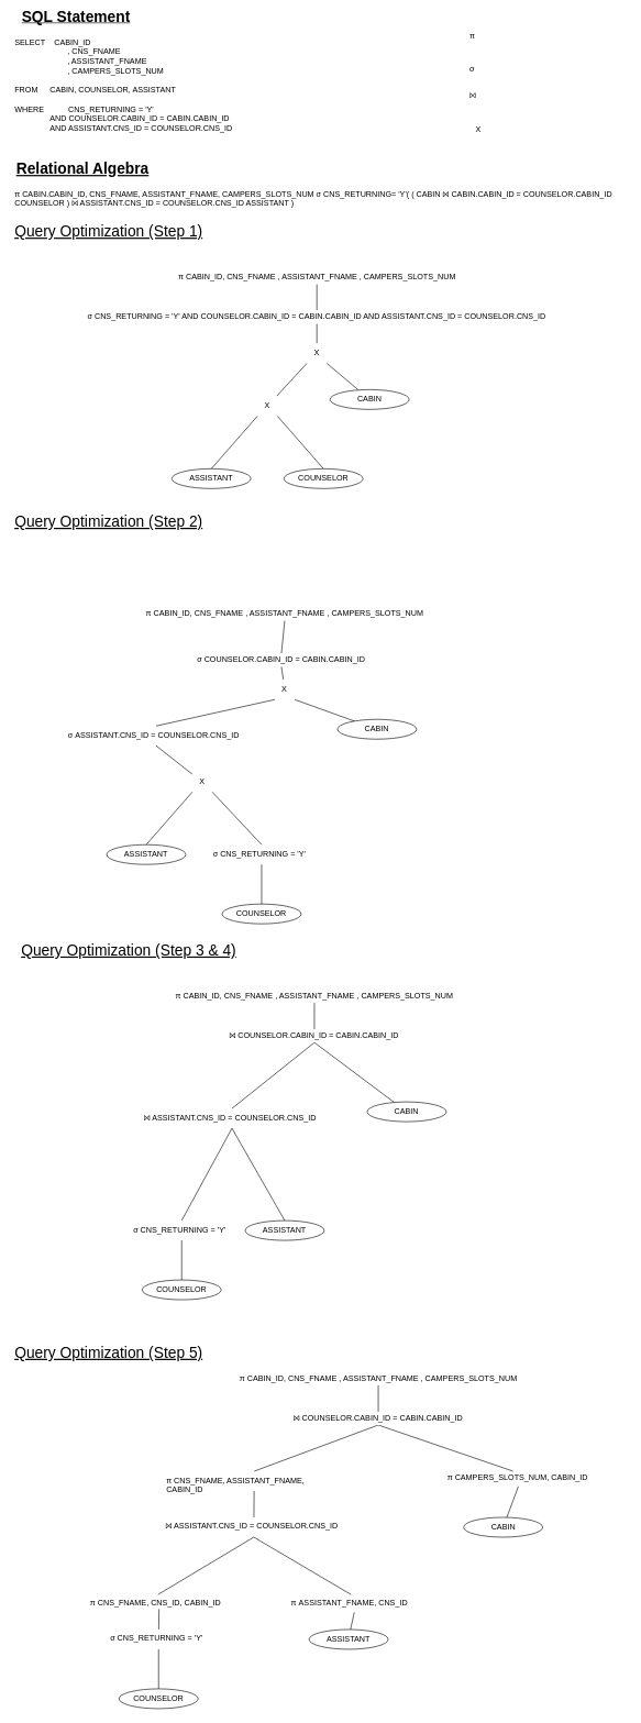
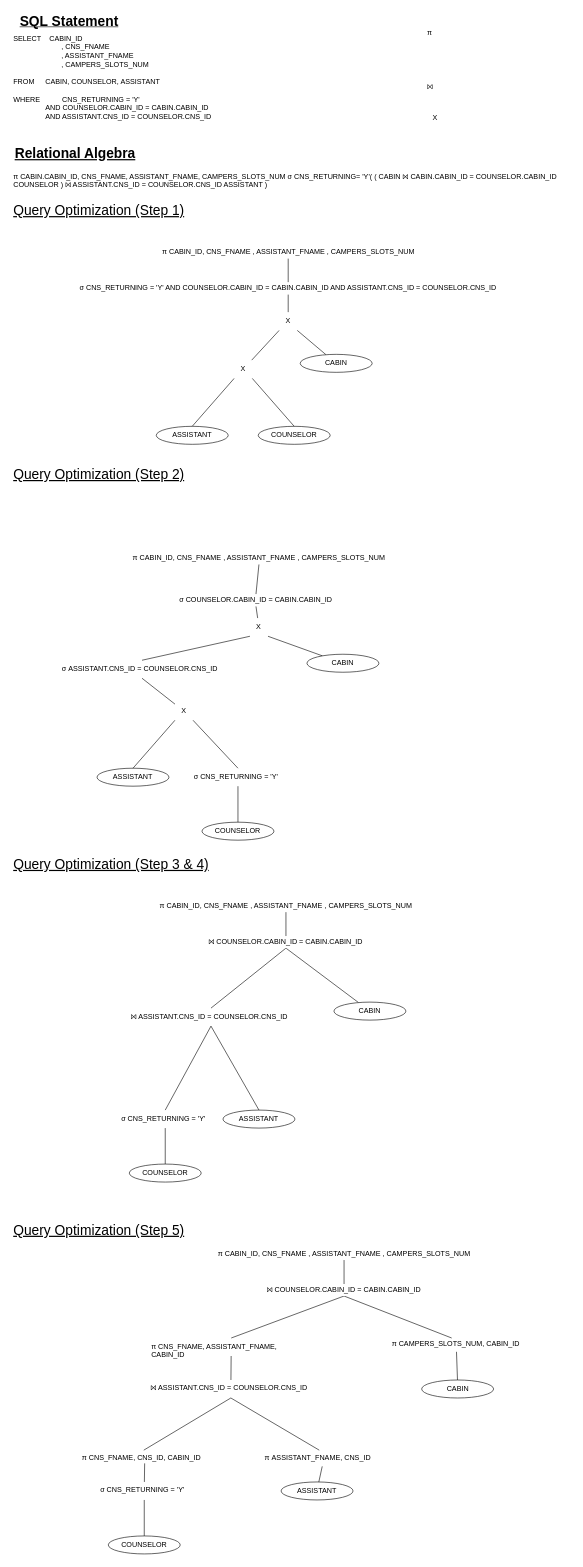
- <mxCell id="73" value="&lt;font size=&quot;1&quot;&gt;&lt;u&gt;&lt;b style=&quot;font-size: 23px&quot;&gt;SQL Statement&lt;/b&gt;&lt;/u&gt;&lt;/font&gt;" style="rounded=0;whiteSpace=wrap;html=1;fillColor=default;strokeColor=none;" vertex="1" parent="1"><mxGeometry x="30" y="10" width="170" height="30" as="geometry" /></mxCell>
+ <mxCell id="73" value="&lt;font size=&quot;1&quot;&gt;&lt;u&gt;&lt;b style=&quot;font-size: 23px&quot;&gt;SQL Statement&lt;/b&gt;&lt;/u&gt;&lt;/font&gt;" style="rounded=0;whiteSpace=wrap;html=1;fillColor=default;strokeColor=none;" vertex="1" parent="1"><mxGeometry x="30" y="20" width="170" height="30" as="geometry" /></mxCell>
- <mxCell id="4" value="σ" style="text;whiteSpace=wrap;html=1;" vertex="1" parent="1"><mxGeometry x="710" y="90" width="30" height="30" as="geometry" /></mxCell>
- <mxCell id="76" value="&lt;u&gt;Query Optimization (Step 3 &amp;amp; 4)&lt;/u&gt;" style="text;whiteSpace=wrap;html=1;fontSize=23;" vertex="1" parent="1"><mxGeometry x="30" y="1420" width="340" height="40" as="geometry" /></mxCell>
+ <mxCell id="76" value="&lt;u&gt;Query Optimization (Step 3 &amp;amp; 4)&lt;/u&gt;" style="text;whiteSpace=wrap;html=1;fontSize=23;" vertex="1" parent="1"><mxGeometry x="20" y="1420" width="340" height="40" as="geometry" /></mxCell>
- <mxCell id="70" value="π CAMPERS_SLOTS_NUM, CABIN_ID" style="text;html=1;align=center;verticalAlign=middle;resizable=0;points=[];autosize=1;strokeColor=none;fillColor=none;" vertex="1" parent="1"><mxGeometry x="668.75" y="2230" width="230" height="20" as="geometry" /></mxCell>
+ <mxCell id="70" value="π CAMPERS_SLOTS_NUM, CABIN_ID" style="text;html=1;align=center;verticalAlign=middle;resizable=0;points=[];autosize=1;strokeColor=none;fillColor=none;" vertex="1" parent="1"><mxGeometry x="643.75" y="2230" width="230" height="20" as="geometry" /></mxCell>
